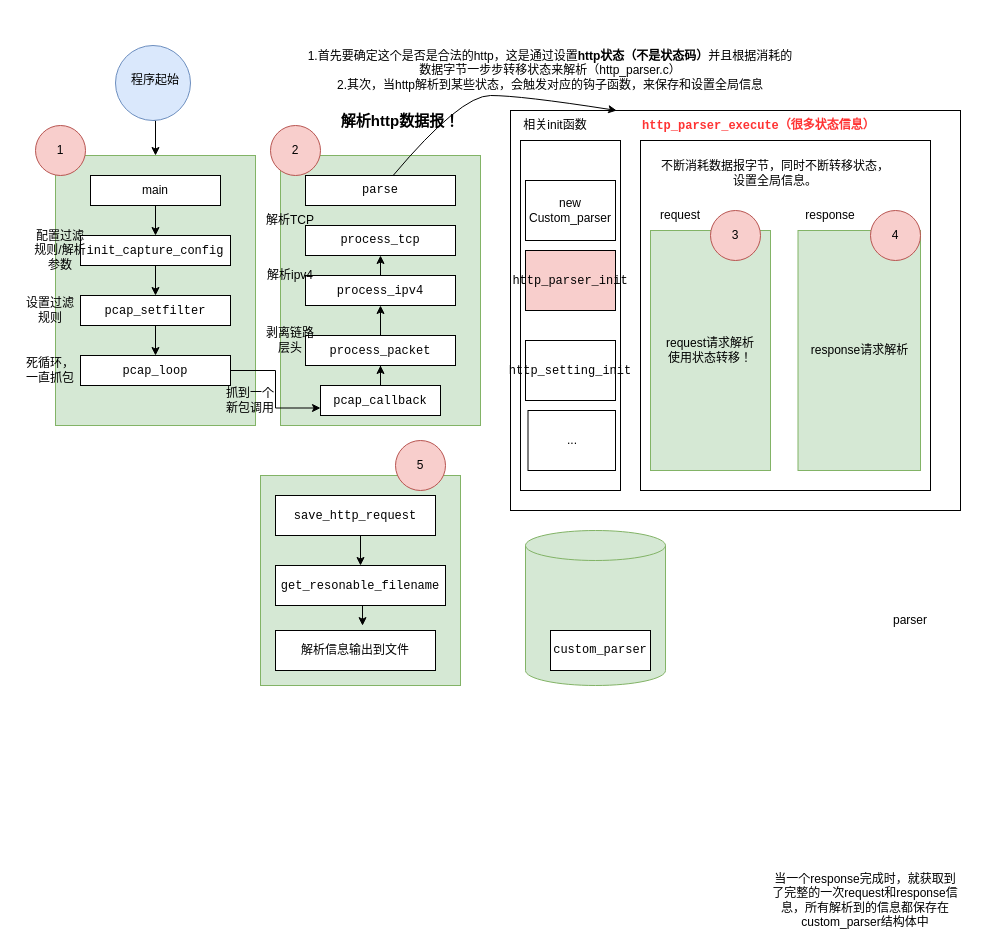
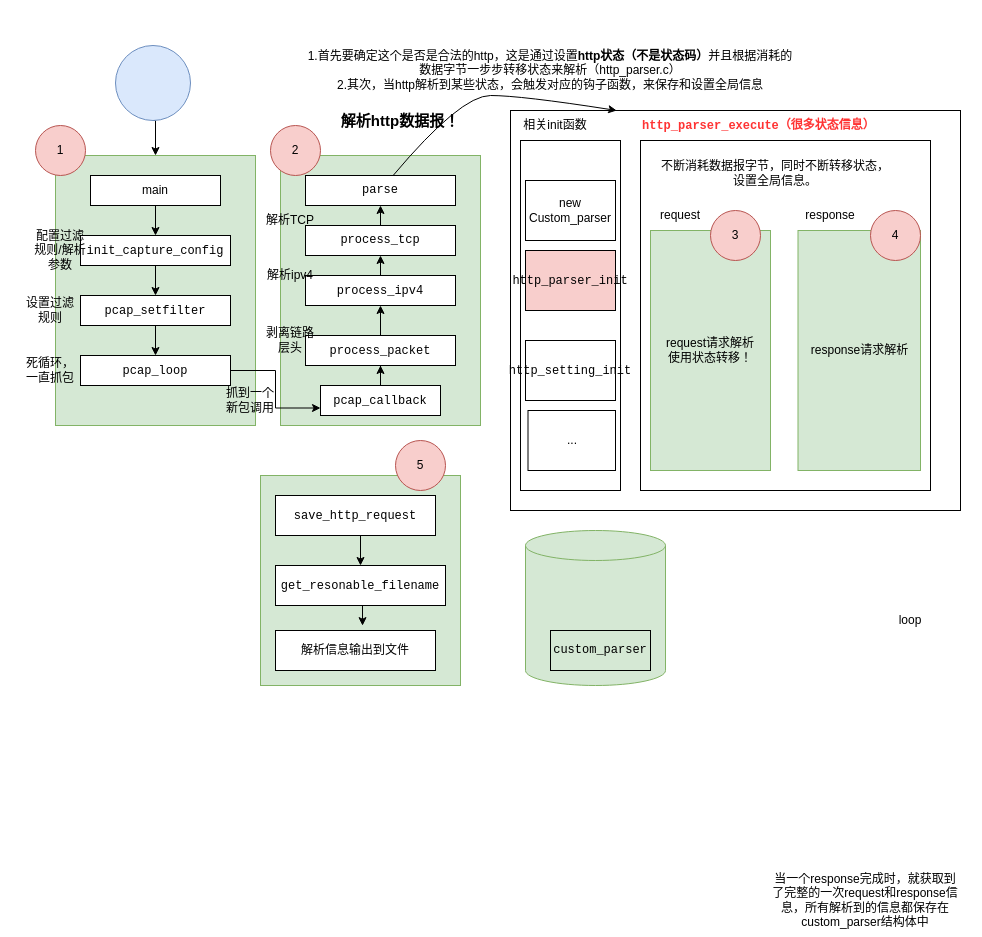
- <mxCell id="46" value="程序起始" style="text;html=1;strokeColor=none;fillColor=none;align=center;verticalAlign=middle;whiteSpace=wrap;rounded=0;" vertex="1" parent="1"><mxGeometry x="125" y="65" width="60" height="30" as="geometry" /></mxCell>
+ <mxCell id="22" style="edgeStyle=orthogonalEdgeStyle;rounded=0;orthogonalLoop=1;jettySize=auto;html=1;exitX=0.5;exitY=0;exitDx=0;exitDy=0;entryX=0.5;entryY=1;entryDx=0;entryDy=0;" edge="1" parent="1" source="23" target="24"><mxGeometry relative="1" as="geometry" /></mxCell>
- <mxCell id="33" value="parser" style="text;html=1;strokeColor=none;fillColor=none;align=center;verticalAlign=middle;whiteSpace=wrap;rounded=0;" vertex="1" parent="1"><mxGeometry x="880" y="605" width="60" height="30" as="geometry" /></mxCell>
+ <mxCell id="33" value="loop" style="text;html=1;strokeColor=none;fillColor=none;align=center;verticalAlign=middle;whiteSpace=wrap;rounded=0;" vertex="1" parent="1"><mxGeometry x="880" y="605" width="60" height="30" as="geometry" /></mxCell>
- <mxCell id="25" value="&lt;div style=&quot;font-family: &amp;quot;JetBrains Mono&amp;quot;, &amp;quot;Fira Code&amp;quot;, Menlo, Monaco, &amp;quot;Courier New&amp;quot;, monospace, Consolas, &amp;quot;Courier New&amp;quot;, monospace; line-height: 19px;&quot;&gt;&lt;font style=&quot;font-size: 12px;&quot;&gt;custom_parser&lt;/font&gt;&lt;/div&gt;" style="rounded=0;whiteSpace=wrap;html=1;" vertex="1" parent="1"><mxGeometry x="550" y="630" width="100" height="40" as="geometry" /></mxCell>
+ <mxCell id="25" value="&lt;div style=&quot;font-family: &amp;quot;JetBrains Mono&amp;quot;, &amp;quot;Fira Code&amp;quot;, Menlo, Monaco, &amp;quot;Courier New&amp;quot;, monospace, Consolas, &amp;quot;Courier New&amp;quot;, monospace; line-height: 19px;&quot;&gt;&lt;font style=&quot;font-size: 12px;&quot;&gt;custom_parser&lt;/font&gt;&lt;/div&gt;" style="rounded=0;whiteSpace=wrap;html=1;fillColor=#d5e8d4;" vertex="1" parent="1"><mxGeometry x="550" y="630" width="100" height="40" as="geometry" /></mxCell>
